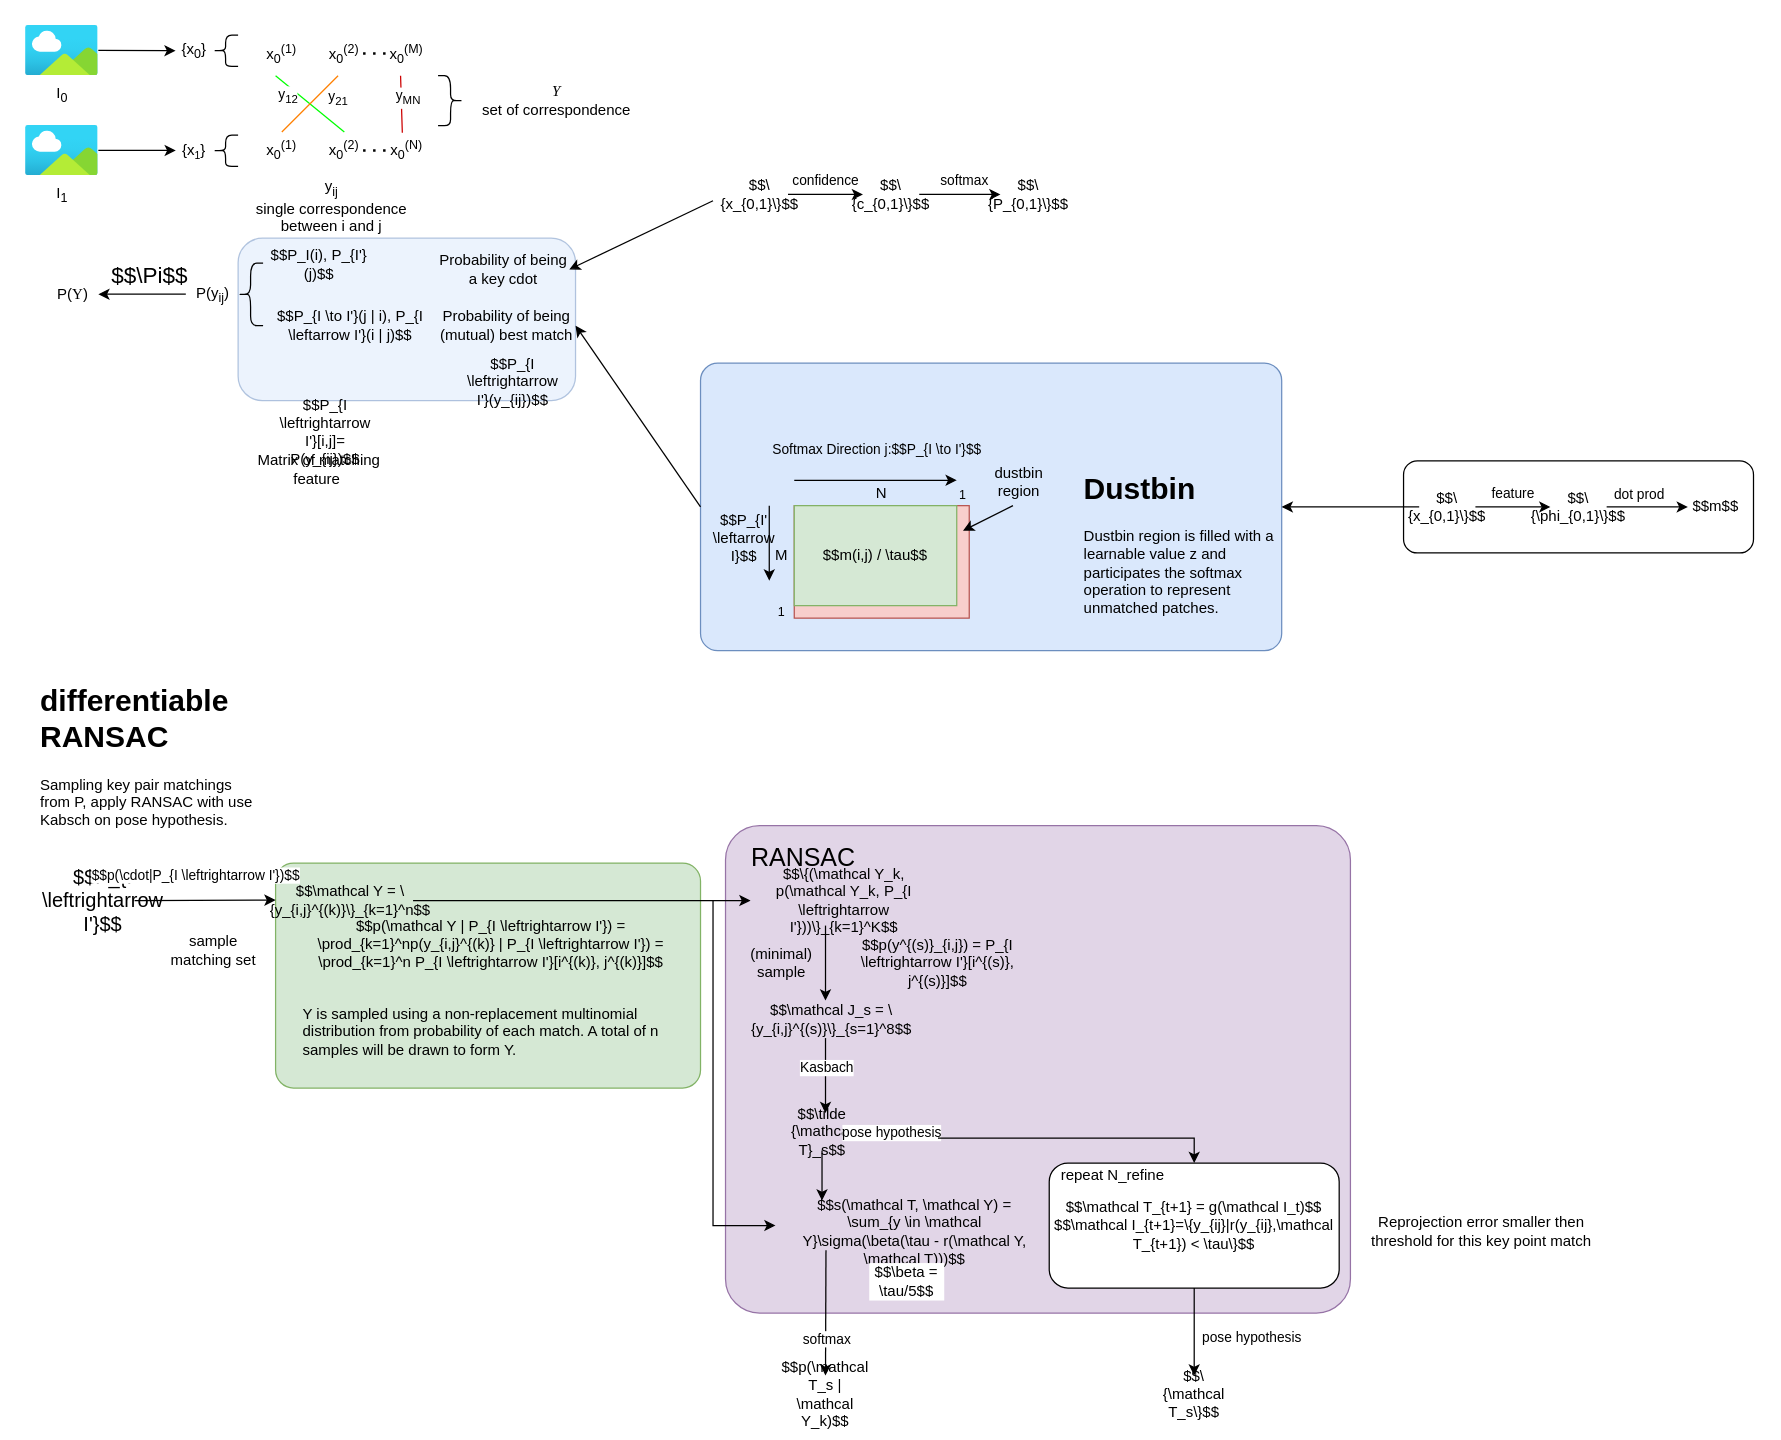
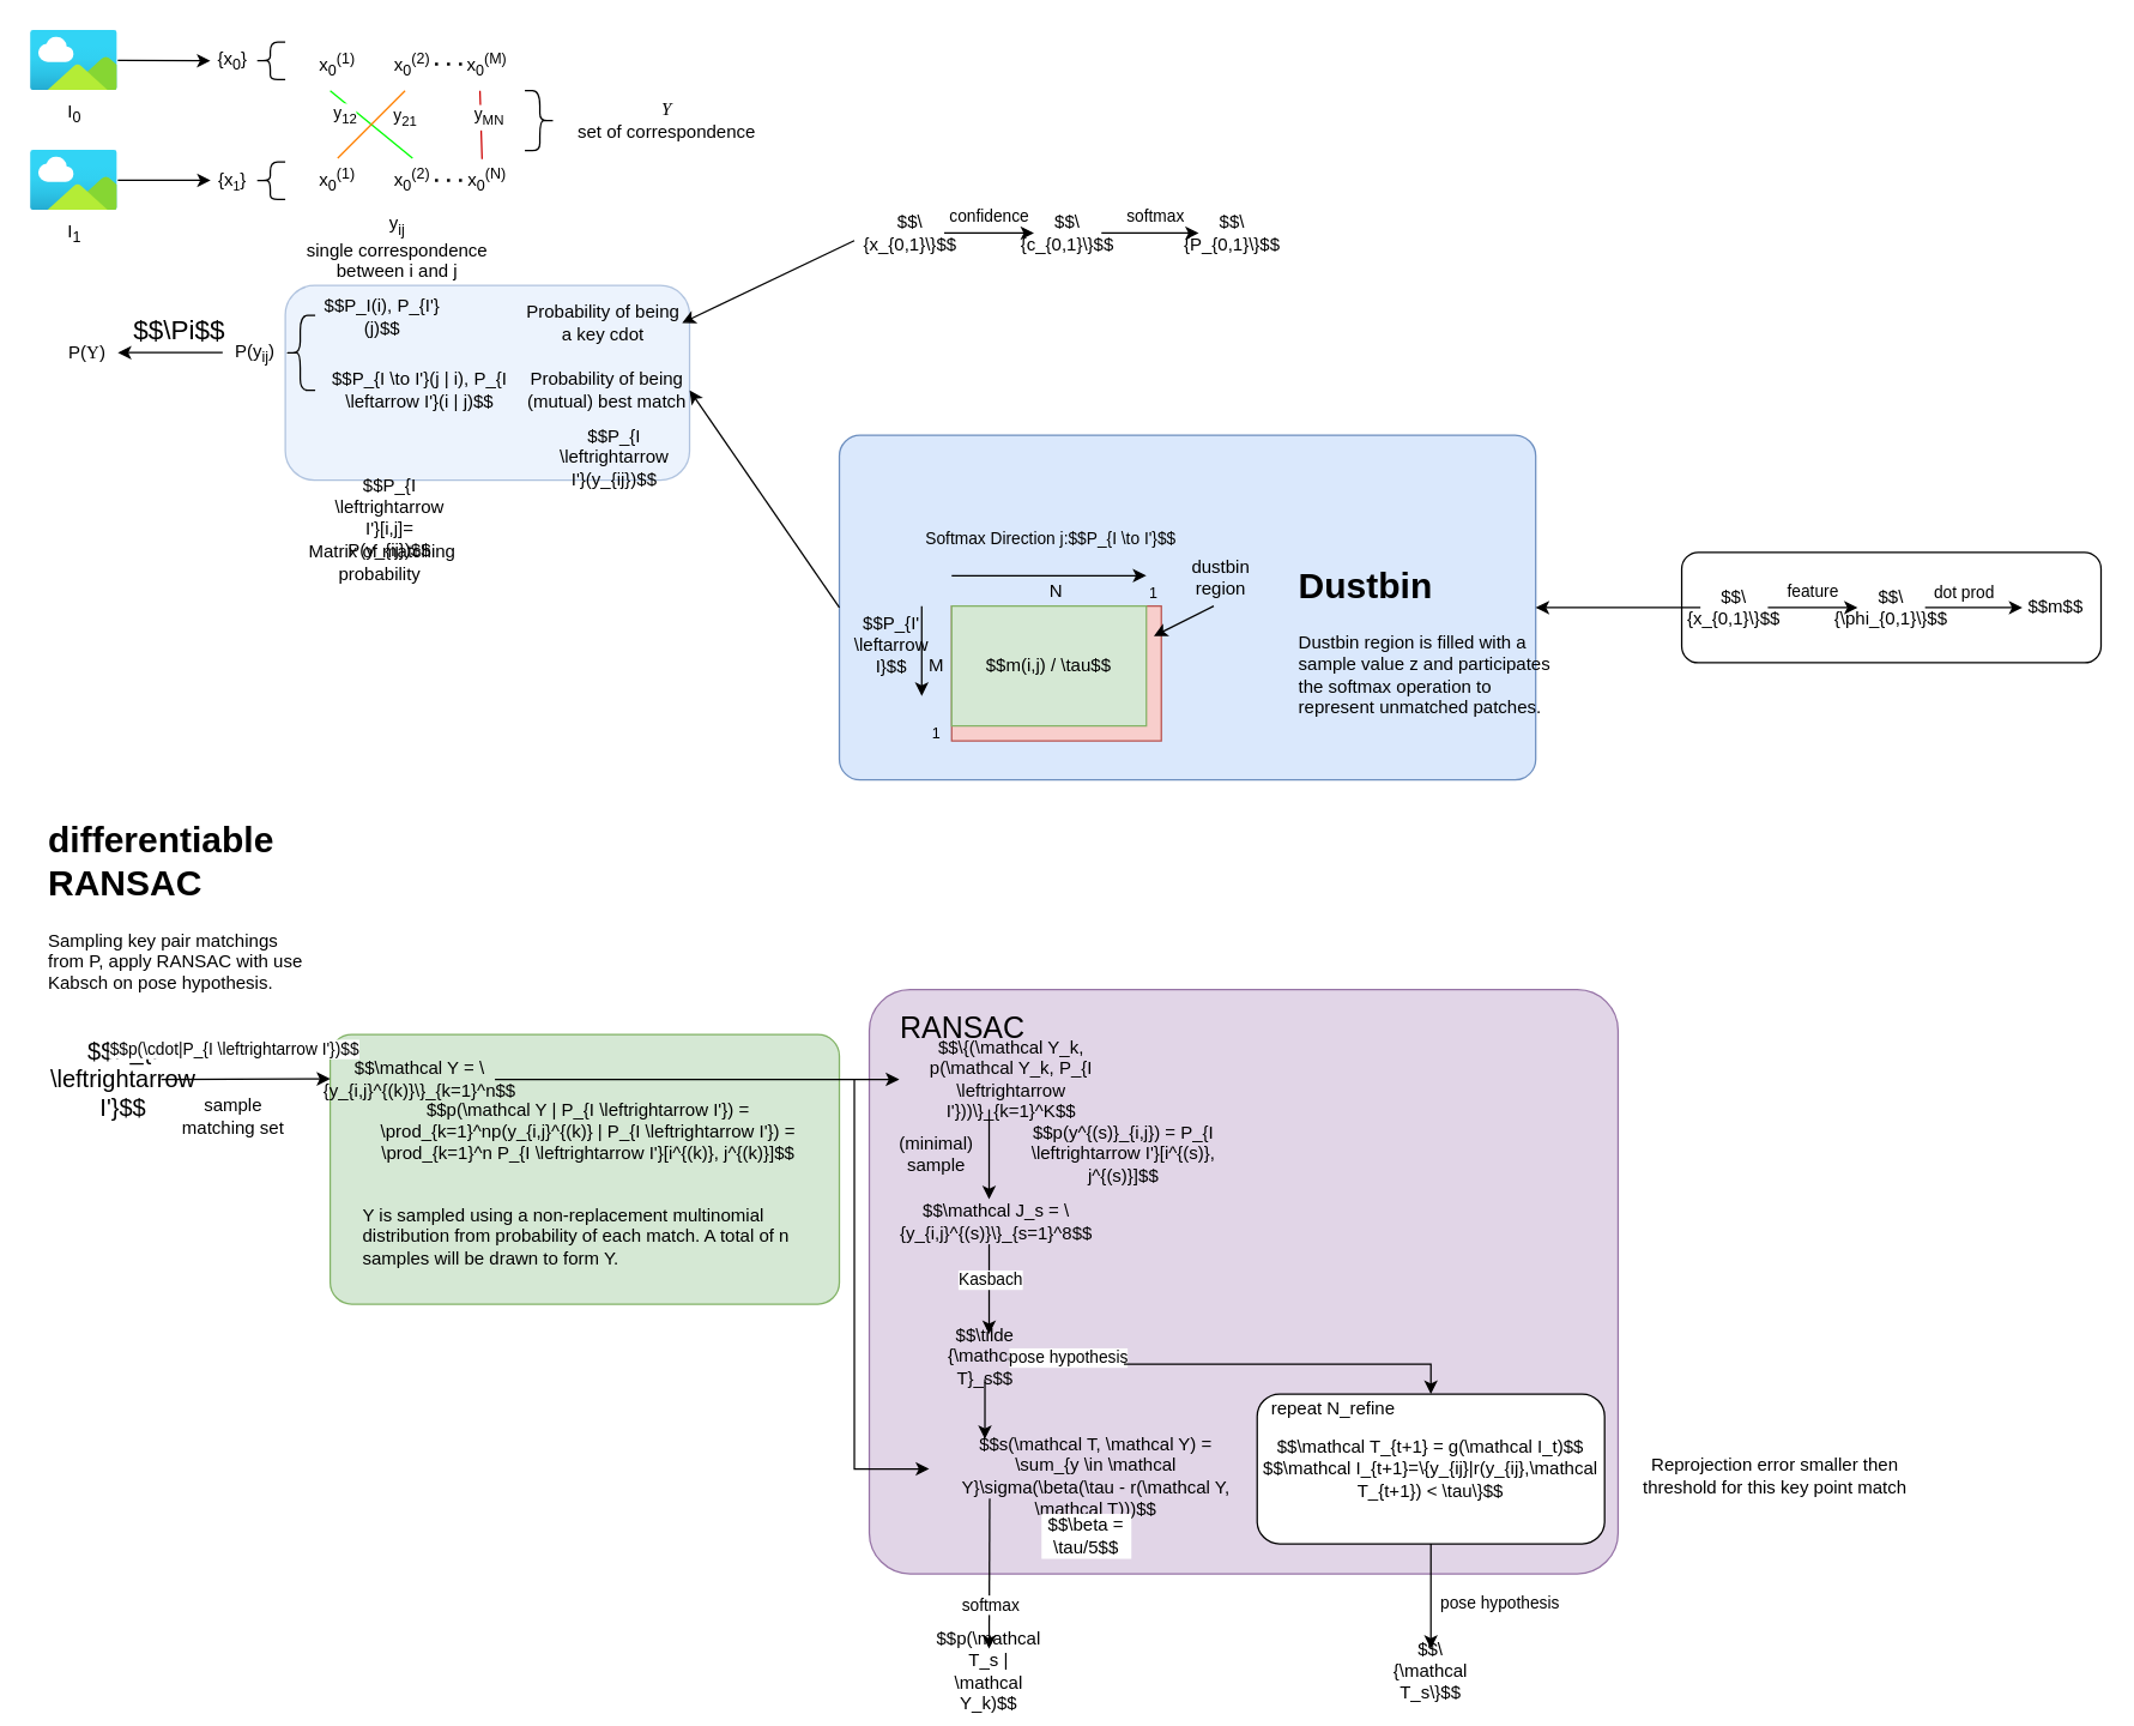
- <mxCell id="44" value="Matrix of matching feature&amp;nbsp;" style="text;html=1;align=center;verticalAlign=middle;whiteSpace=wrap;rounded=0;" vertex="1" parent="1"><mxGeometry x="195" y="360" width="120" height="30" as="geometry" /></mxCell>
+ <mxCell id="44" value="Matrix of matching probability&amp;nbsp;" style="text;html=1;align=center;verticalAlign=middle;whiteSpace=wrap;rounded=0;" vertex="1" parent="1"><mxGeometry x="195" y="360" width="120" height="30" as="geometry" /></mxCell>
- <mxCell id="52" value="&lt;h1 style=&quot;margin-top: 0px;&quot;&gt;Dustbin&lt;/h1&gt;&lt;p&gt;Dustbin region is filled with a learnable value z and participates the softmax operation to represent unmatched patches.&lt;/p&gt;" style="text;html=1;whiteSpace=wrap;overflow=hidden;rounded=0;" vertex="1" parent="1"><mxGeometry x="865" y="370" width="180" height="120" as="geometry" /></mxCell>
+ <mxCell id="52" value="&lt;h1 style=&quot;margin-top: 0px;&quot;&gt;Dustbin&lt;/h1&gt;&lt;p&gt;Dustbin region is filled with a sample value z and participates the softmax operation to represent unmatched patches.&lt;/p&gt;" style="text;html=1;whiteSpace=wrap;overflow=hidden;rounded=0;" vertex="1" parent="1"><mxGeometry x="865" y="370" width="180" height="120" as="geometry" /></mxCell>
- <mxCell id="78" value="sample&lt;div&gt;matching set&lt;/div&gt;" style="text;html=1;align=center;verticalAlign=middle;whiteSpace=wrap;rounded=0;" vertex="1" parent="1"><mxGeometry x="127.5" y="735" width="85" height="50" as="geometry" /></mxCell>
+ <mxCell id="78" value="sample&lt;div&gt;matching set&lt;/div&gt;" style="text;html=1;align=center;verticalAlign=middle;whiteSpace=wrap;rounded=0;" vertex="1" parent="1"><mxGeometry x="112.5" y="720" width="85" height="50" as="geometry" /></mxCell>
